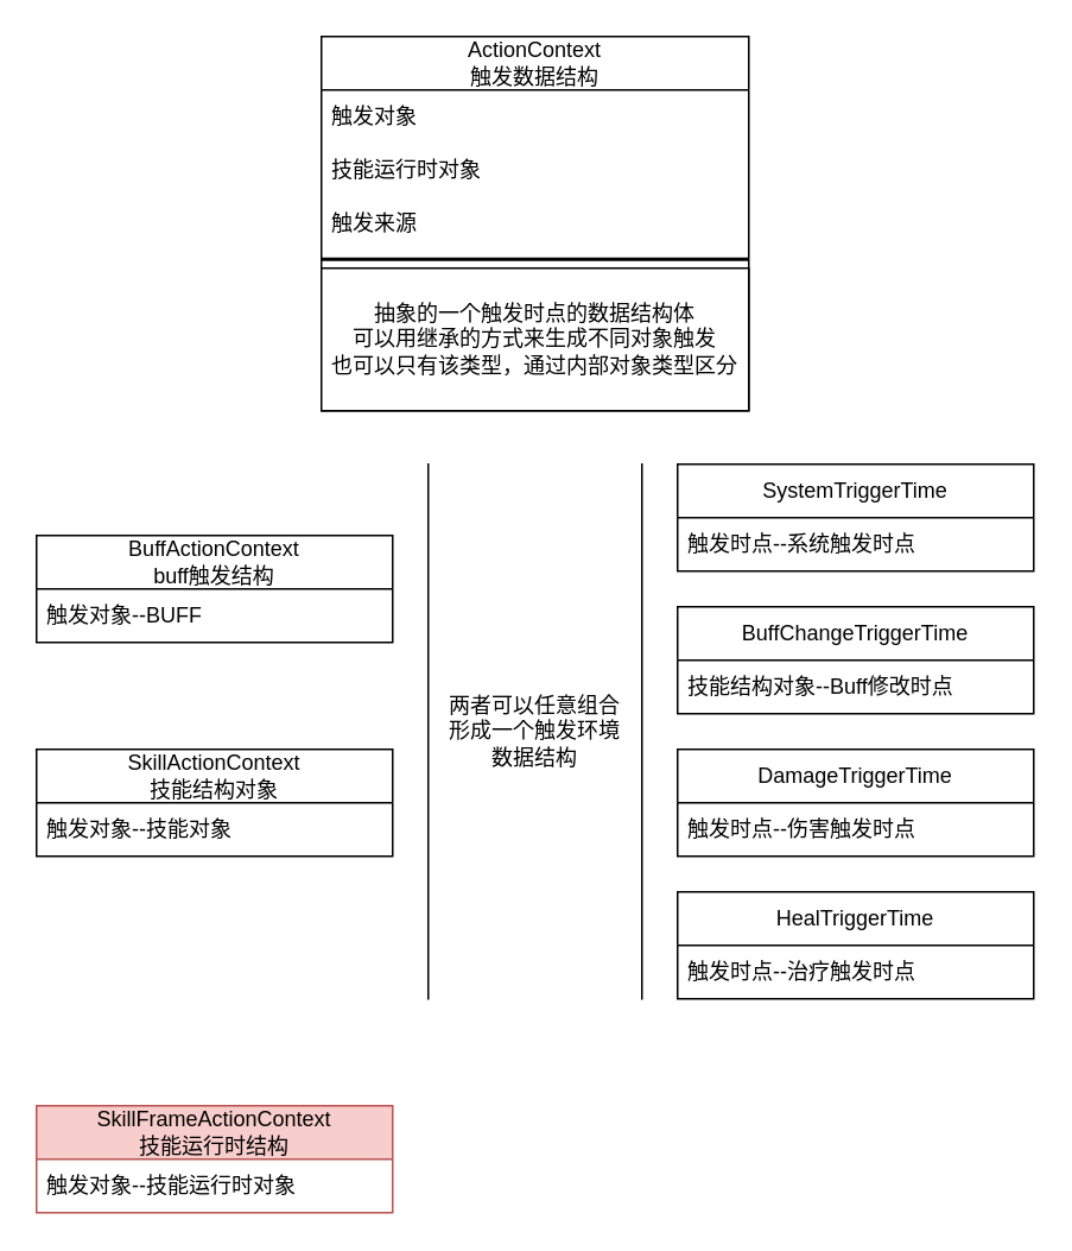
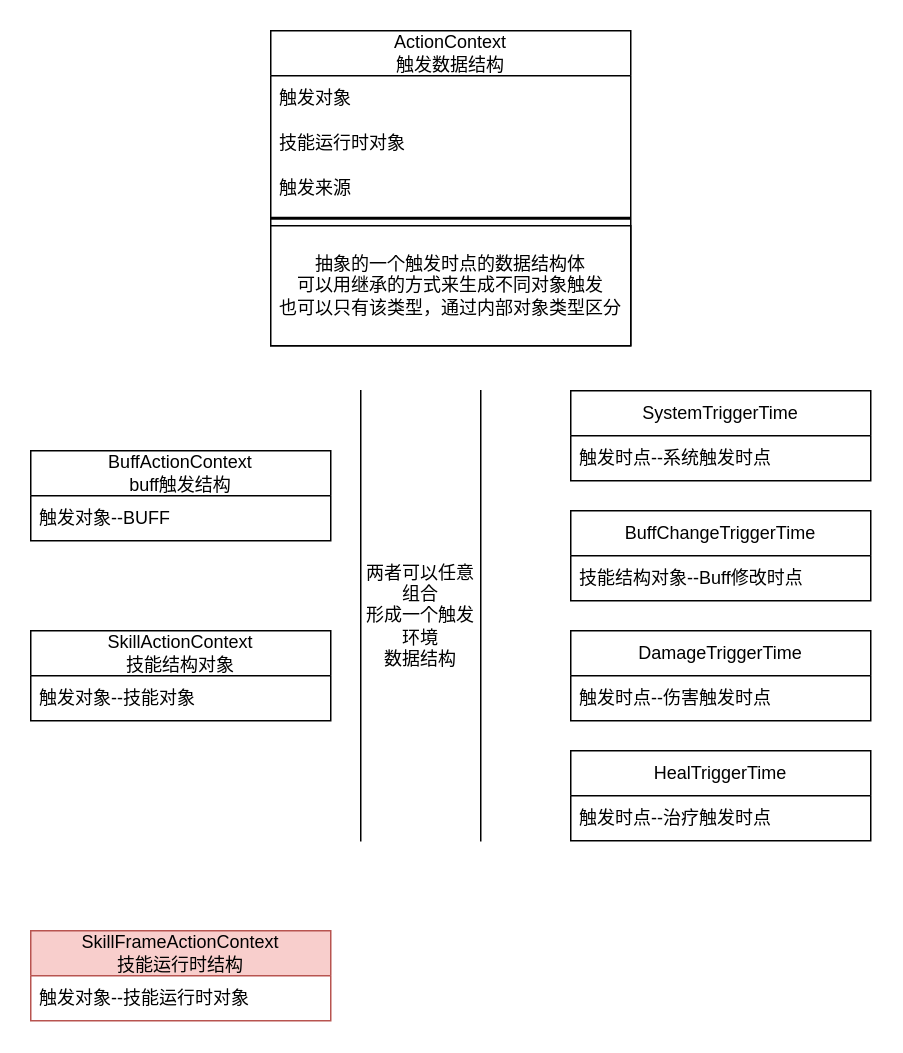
- <mxCell id="22" value="两者可以任意组合&lt;br&gt;形成一个触发环境&lt;br&gt;数据结构" style="shape=partialRectangle;whiteSpace=wrap;html=1;bottom=0;top=0;fillColor=none;" vertex="1" parent="1"><mxGeometry x="240" y="260" width="120" height="300" as="geometry" /></mxCell>
+ <mxCell id="22" value="两者可以任意组合&lt;br&gt;形成一个触发环境&lt;br&gt;数据结构" style="shape=partialRectangle;whiteSpace=wrap;html=1;bottom=0;top=0;fillColor=none;" vertex="1" parent="1"><mxGeometry x="240" y="260" width="80" height="300" as="geometry" /></mxCell>
